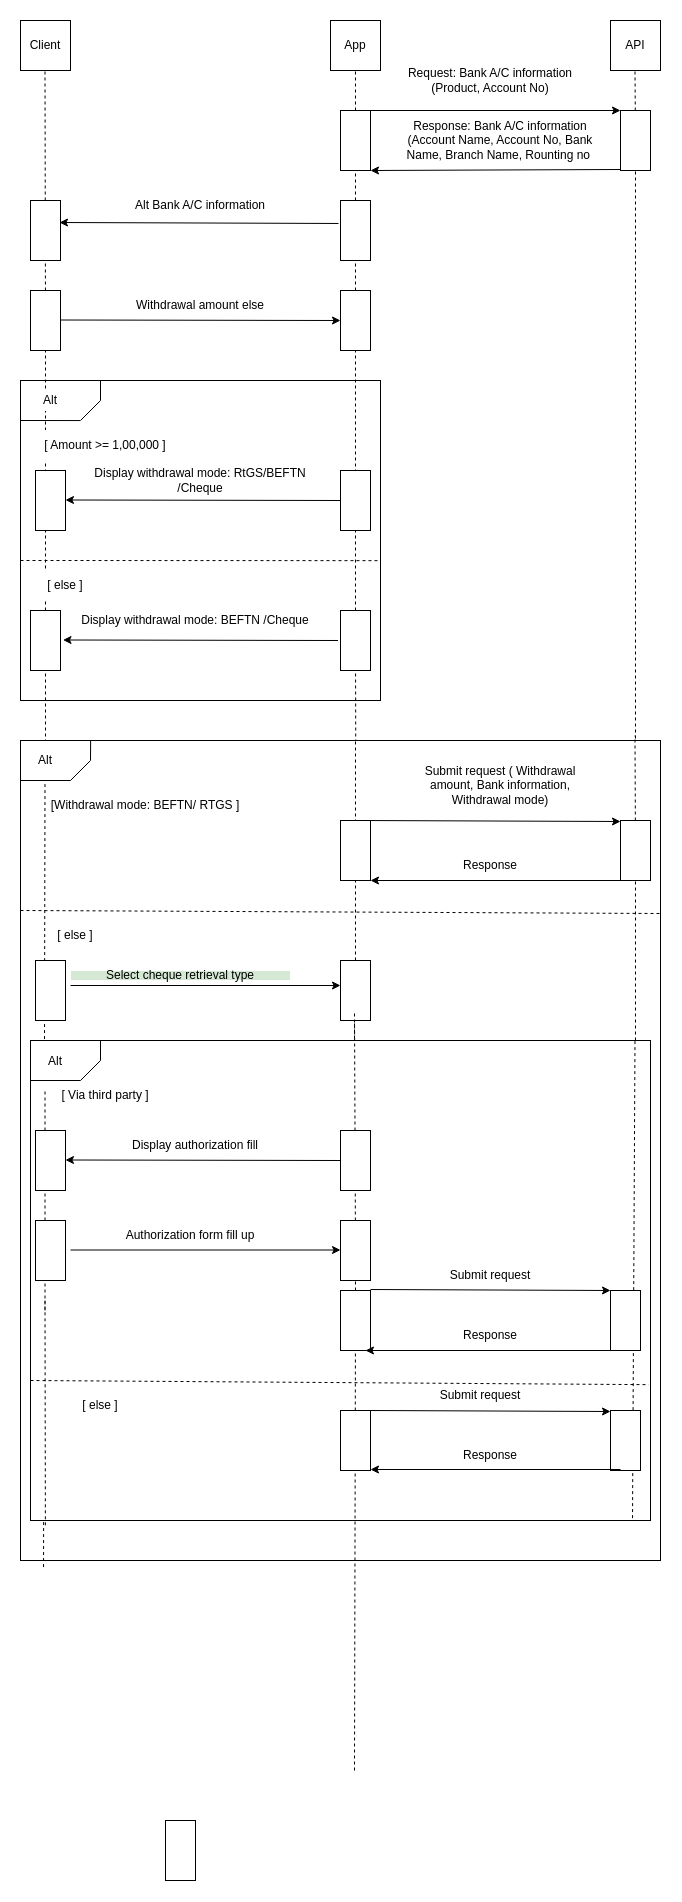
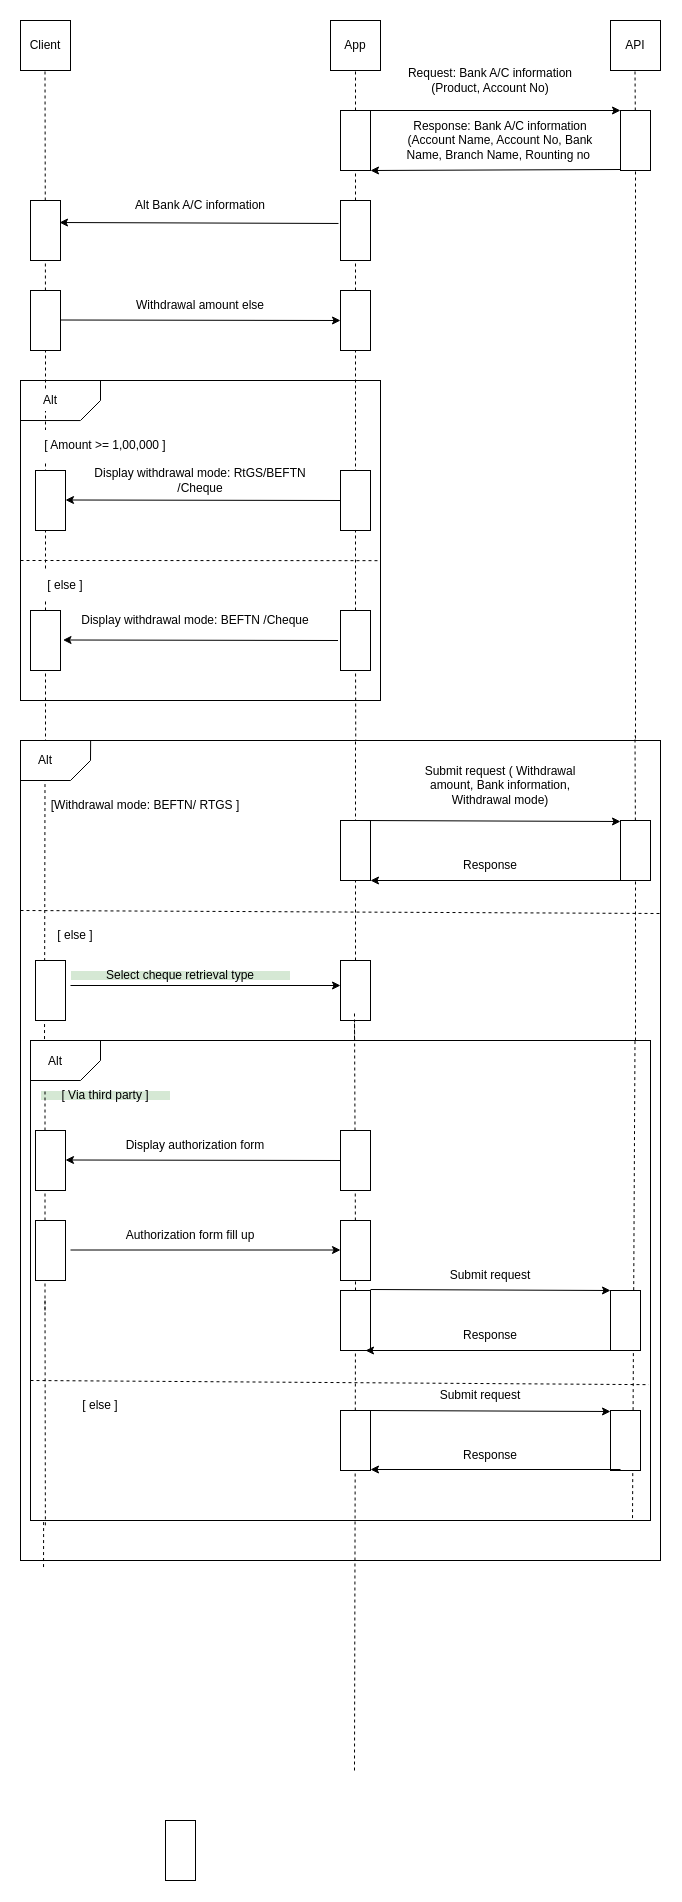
- <mxCell id="71" value="[ Via third party ]" style="rounded=0;whiteSpace=wrap;html=1;strokeColor=#FFFFFF;" vertex="1" parent="1"><mxGeometry x="40" y="1090" width="130" height="10" as="geometry" /></mxCell>
+ <mxCell id="71" value="[ Via third party ]" style="rounded=0;whiteSpace=wrap;html=1;strokeColor=#FFFFFF;fillColor=#d5e8d4;" vertex="1" parent="1"><mxGeometry x="40" y="1090" width="130" height="10" as="geometry" /></mxCell>
- <mxCell id="77" value="Display authorization fill" style="rounded=0;whiteSpace=wrap;html=1;strokeColor=#FFFFFF;" vertex="1" parent="1"><mxGeometry x="85" y="1140" width="220" height="10" as="geometry" /></mxCell>
+ <mxCell id="77" value="Display authorization form" style="rounded=0;whiteSpace=wrap;html=1;strokeColor=#FFFFFF;" vertex="1" parent="1"><mxGeometry x="85" y="1140" width="220" height="10" as="geometry" /></mxCell>
